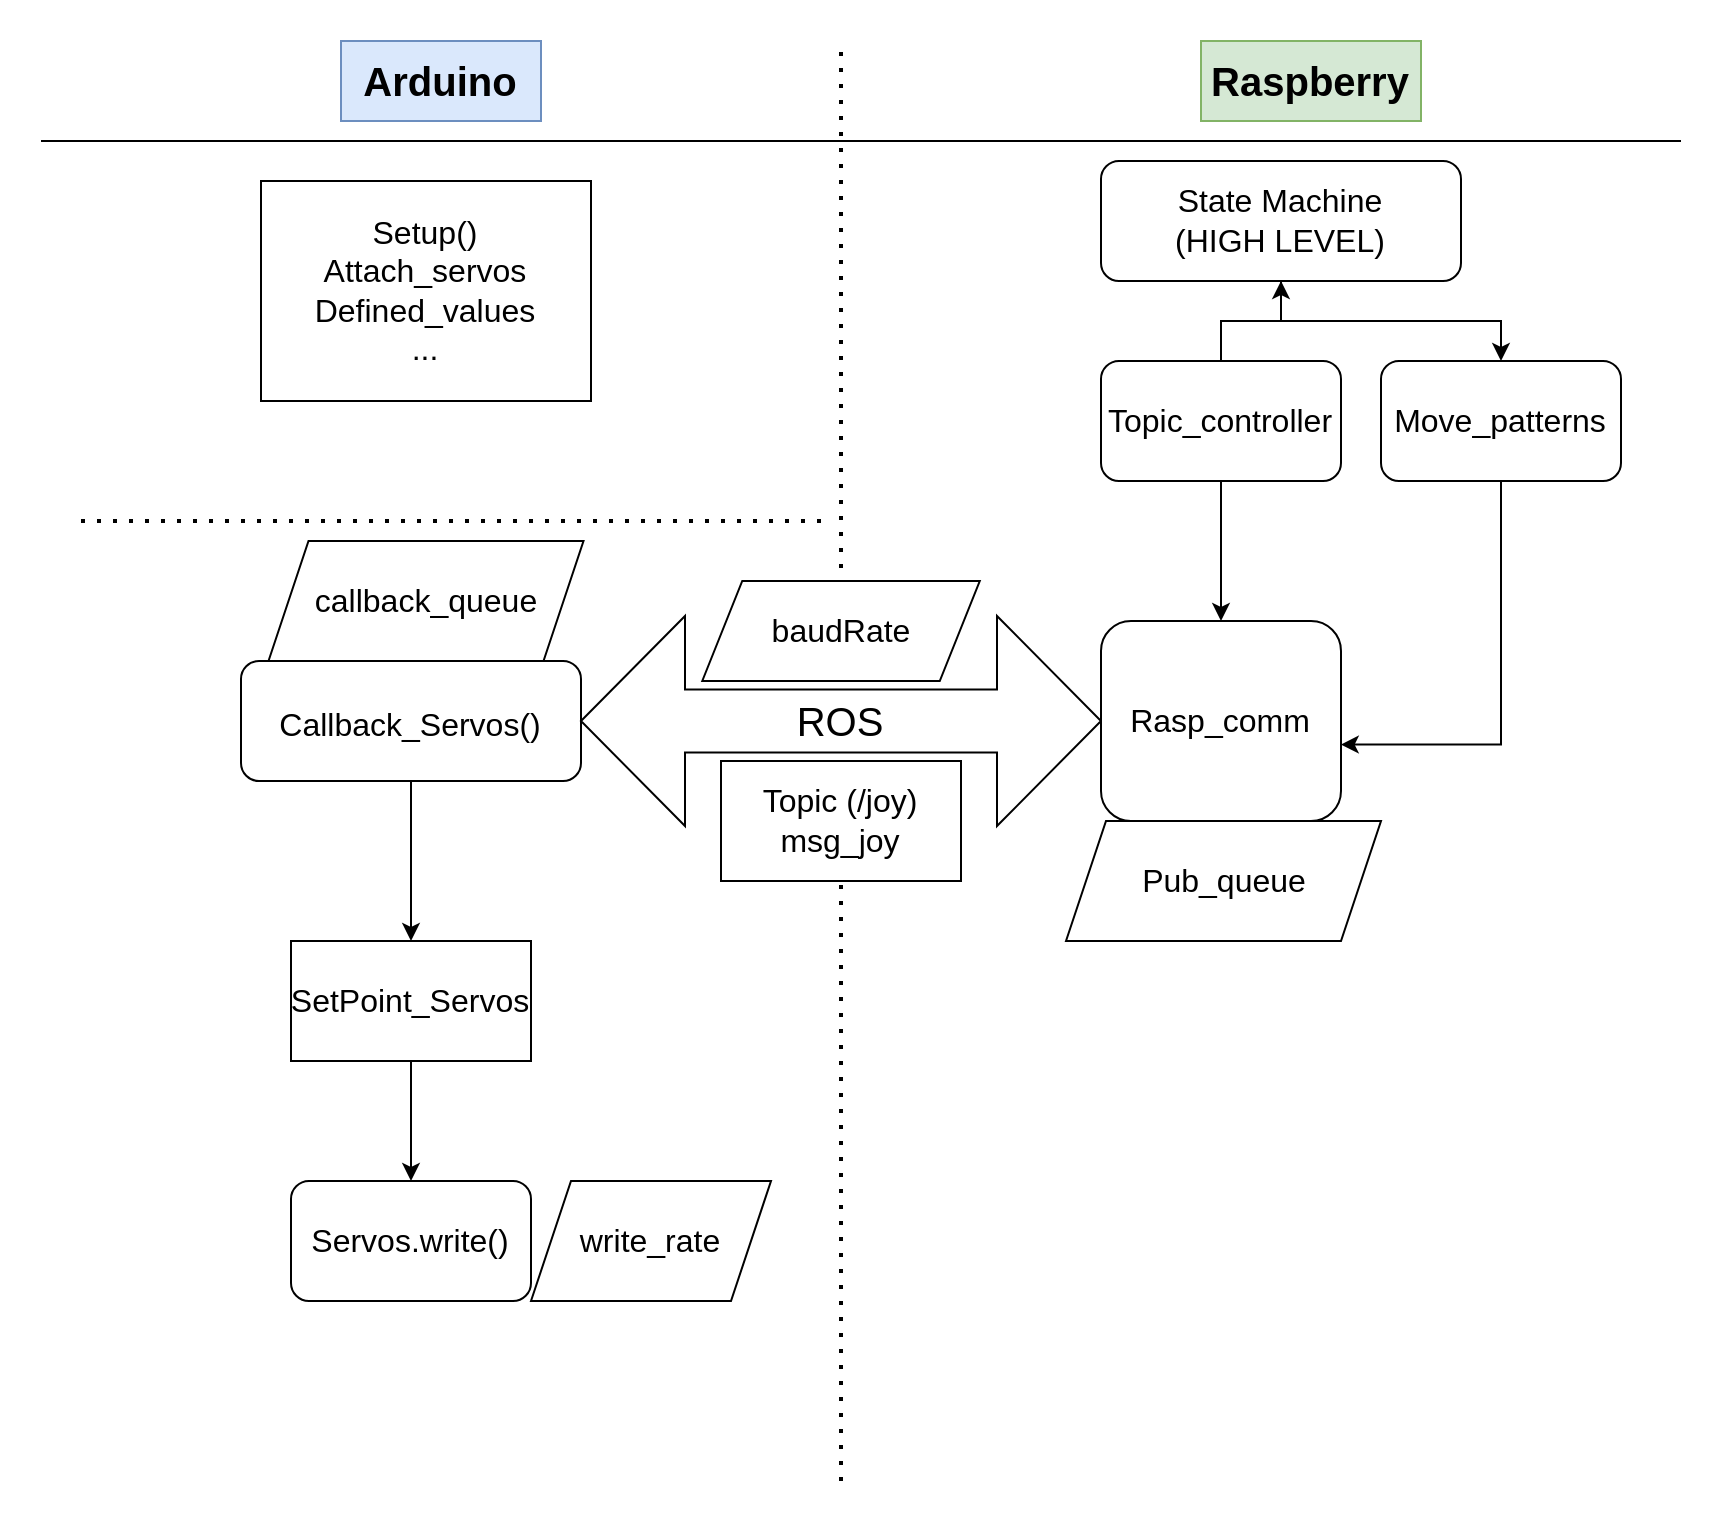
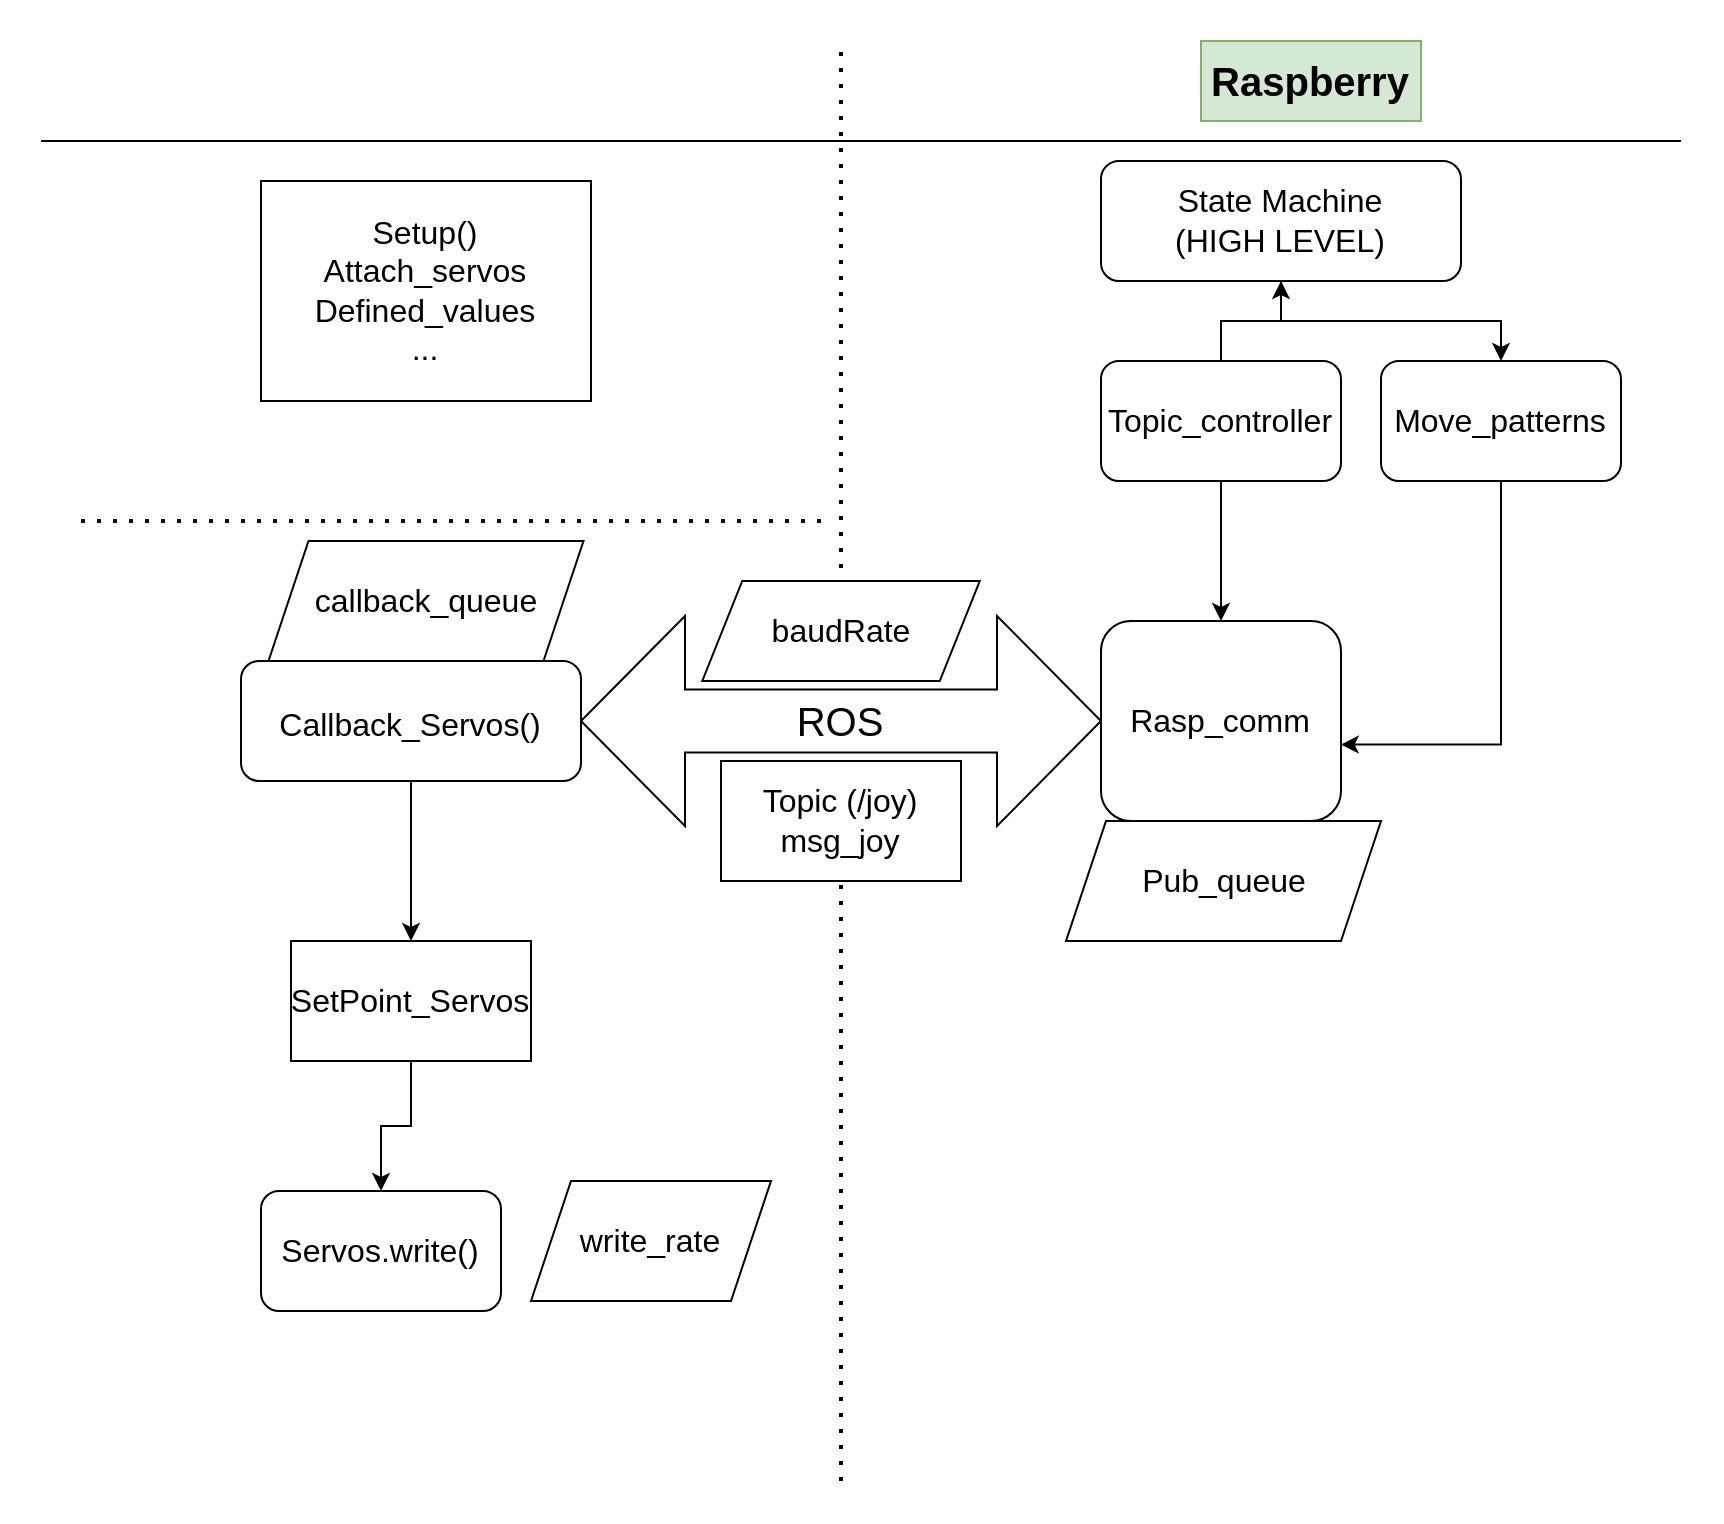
- <mxCell id="3" value="Arduino" style="text;html=1;strokeColor=#6c8ebf;fillColor=#dae8fc;align=center;verticalAlign=middle;whiteSpace=wrap;rounded=0;fontSize=20;fontStyle=1" vertex="1" parent="1"><mxGeometry x="170" y="20" width="100" height="40" as="geometry" /></mxCell>
- <mxCell id="10" value="Servos.write()" style="rounded=1;whiteSpace=wrap;html=1;fontSize=16;" vertex="1" parent="1"><mxGeometry x="145" y="590" width="120" height="60" as="geometry" /></mxCell>
+ <mxCell id="10" value="Servos.write()" style="rounded=1;whiteSpace=wrap;html=1;fontSize=16;" vertex="1" parent="1"><mxGeometry x="130" y="595" width="120" height="60" as="geometry" /></mxCell>
